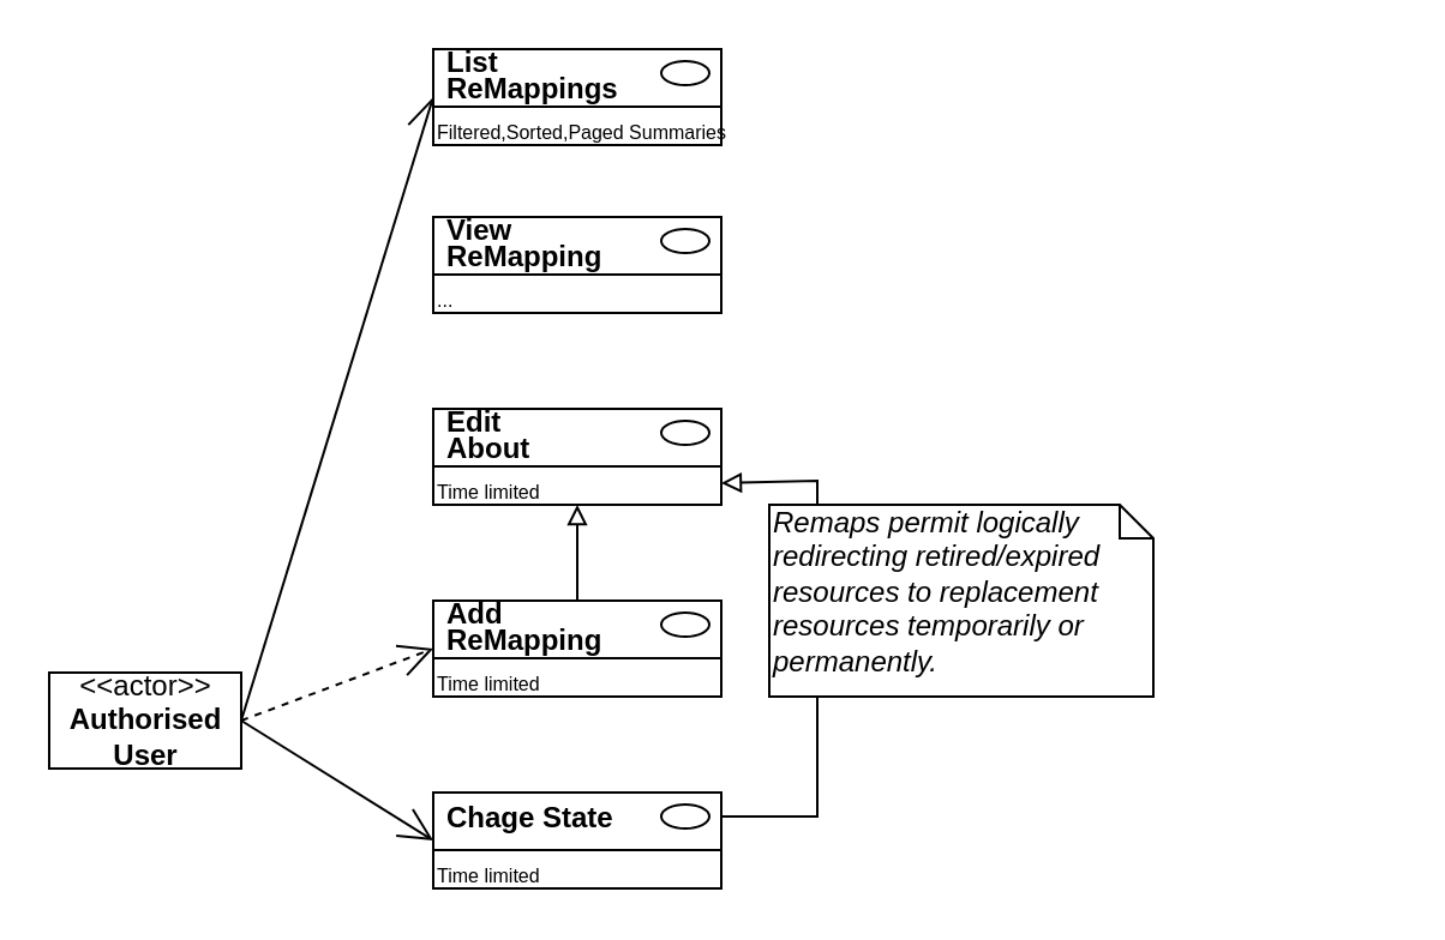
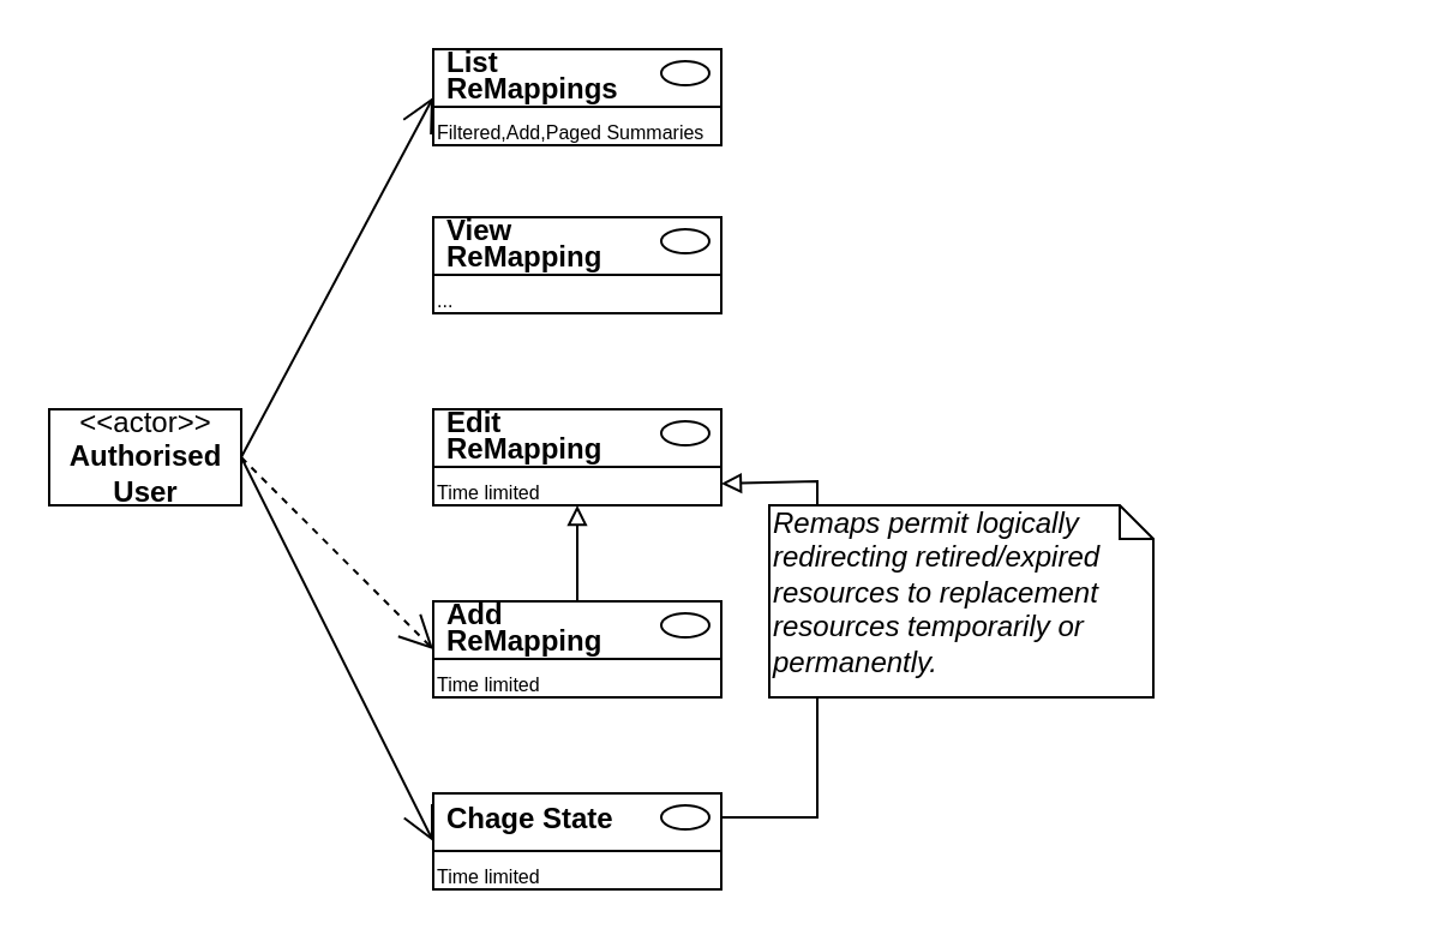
- <mxCell id="8" value="Filtered,Sorted,Paged Summaries" style="html=1;align=left;spacingLeft=4;verticalAlign=top;strokeColor=none;fillColor=none;fontSize=8;spacing=-2;" vertex="1" parent="4"><mxGeometry y="28" width="120" height="12" as="geometry" /></mxCell>
+ <mxCell id="8" value="Filtered,Add,Paged Summaries" style="html=1;align=left;spacingLeft=4;verticalAlign=top;strokeColor=none;fillColor=none;fontSize=8;spacing=-2;" vertex="1" parent="4"><mxGeometry y="28" width="120" height="12" as="geometry" /></mxCell>
- <mxCell id="20" value="&lt;p style=&quot;line-height: 0.9;&quot;&gt;Edit&lt;br&gt;About&lt;/p&gt;" style="html=1;align=left;spacingLeft=4;verticalAlign=middle;strokeColor=none;fillColor=none;fontStyle=1;spacingTop=2;" vertex="1" parent="19"><mxGeometry width="120" height="20" as="geometry" /></mxCell>
+ <mxCell id="20" value="&lt;p style=&quot;line-height: 0.9;&quot;&gt;Edit&lt;br&gt;ReMapping&lt;/p&gt;" style="html=1;align=left;spacingLeft=4;verticalAlign=middle;strokeColor=none;fillColor=none;fontStyle=1;spacingTop=2;" vertex="1" parent="19"><mxGeometry width="120" height="20" as="geometry" /></mxCell>
- <mxCell id="3" value="&amp;lt;&amp;lt;actor&amp;gt;&amp;gt;&lt;br&gt;&lt;b&gt;Authorised&lt;br&gt;User&lt;br&gt;&lt;/b&gt;" style="text;html=1;align=center;verticalAlign=middle;dashed=0;fillColor=#ffffff;strokeColor=#000000;" vertex="1" parent="1"><mxGeometry x="20" y="280" width="80" height="40" as="geometry" /></mxCell>
+ <mxCell id="3" value="&amp;lt;&amp;lt;actor&amp;gt;&amp;gt;&lt;br&gt;&lt;b&gt;Authorised&lt;br&gt;User&lt;br&gt;&lt;/b&gt;" style="text;html=1;align=center;verticalAlign=middle;dashed=0;fillColor=#ffffff;strokeColor=#000000;" vertex="1" parent="1"><mxGeometry x="20" y="170" width="80" height="40" as="geometry" /></mxCell>
